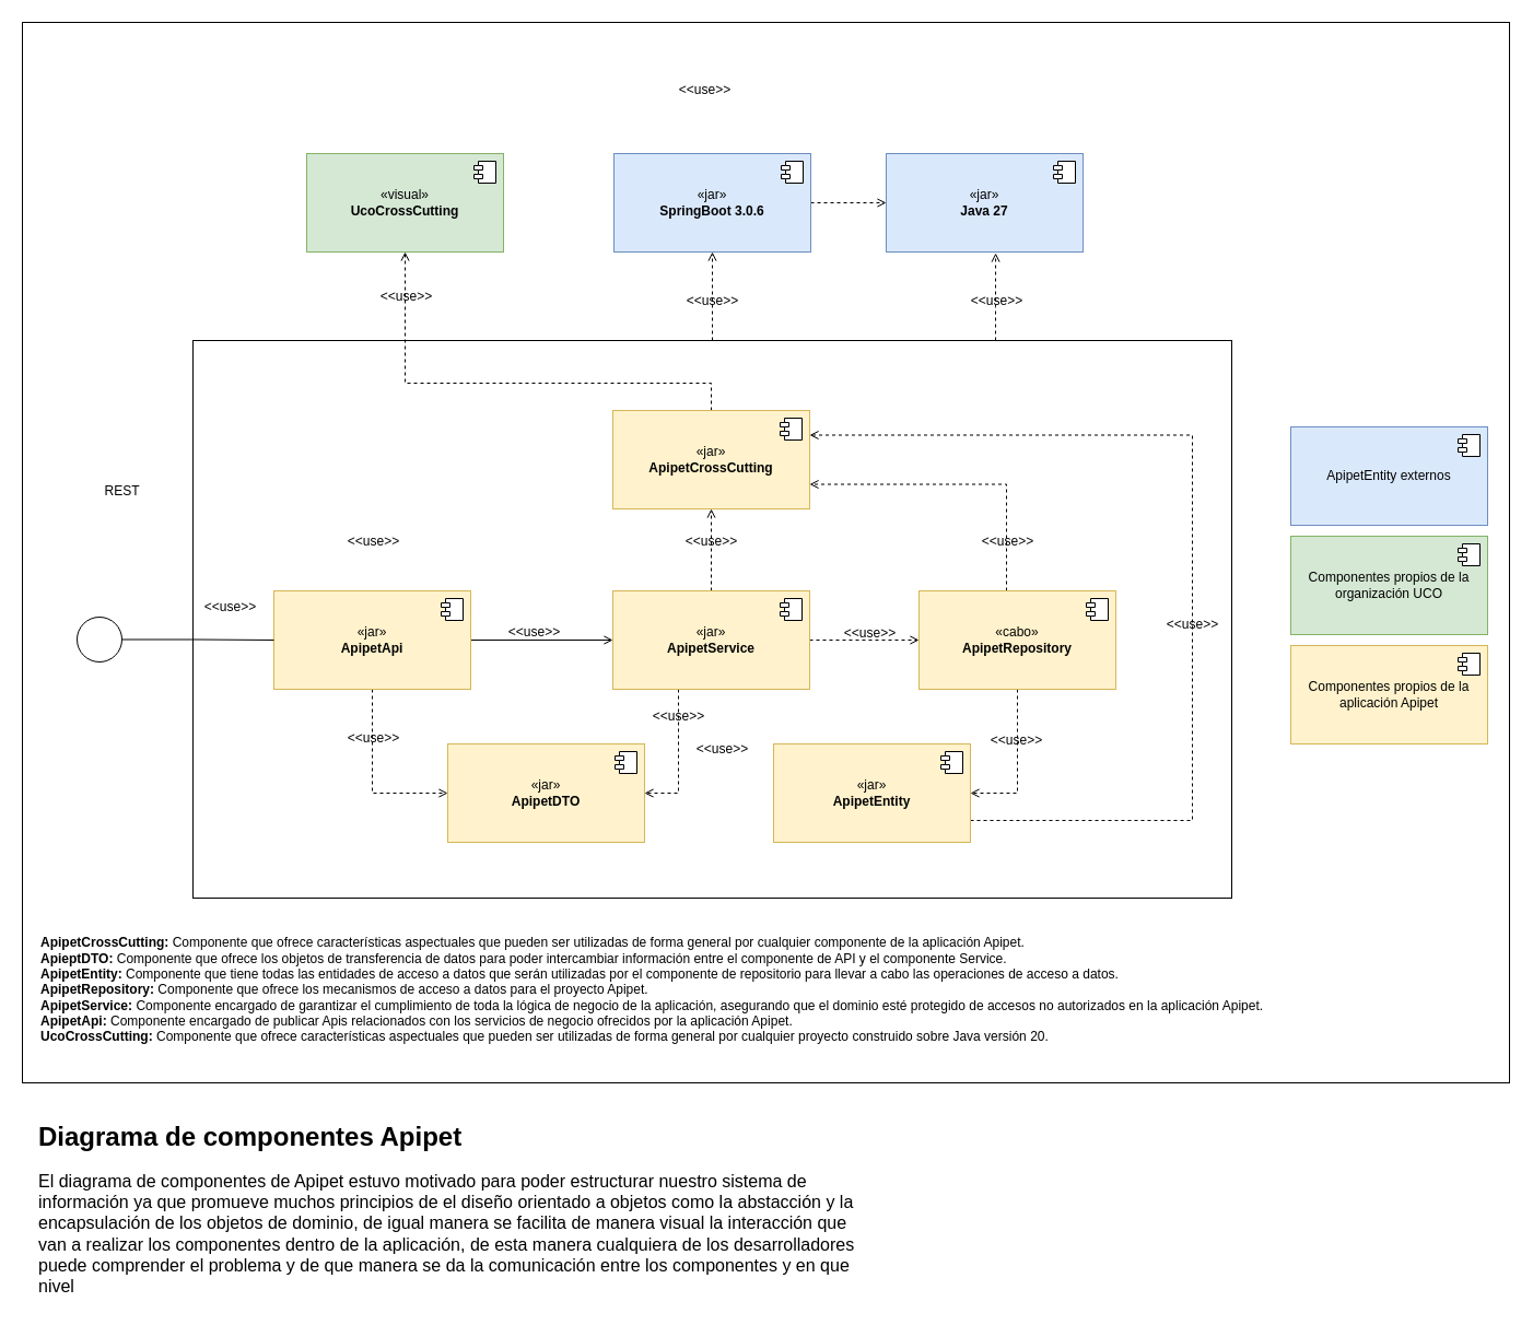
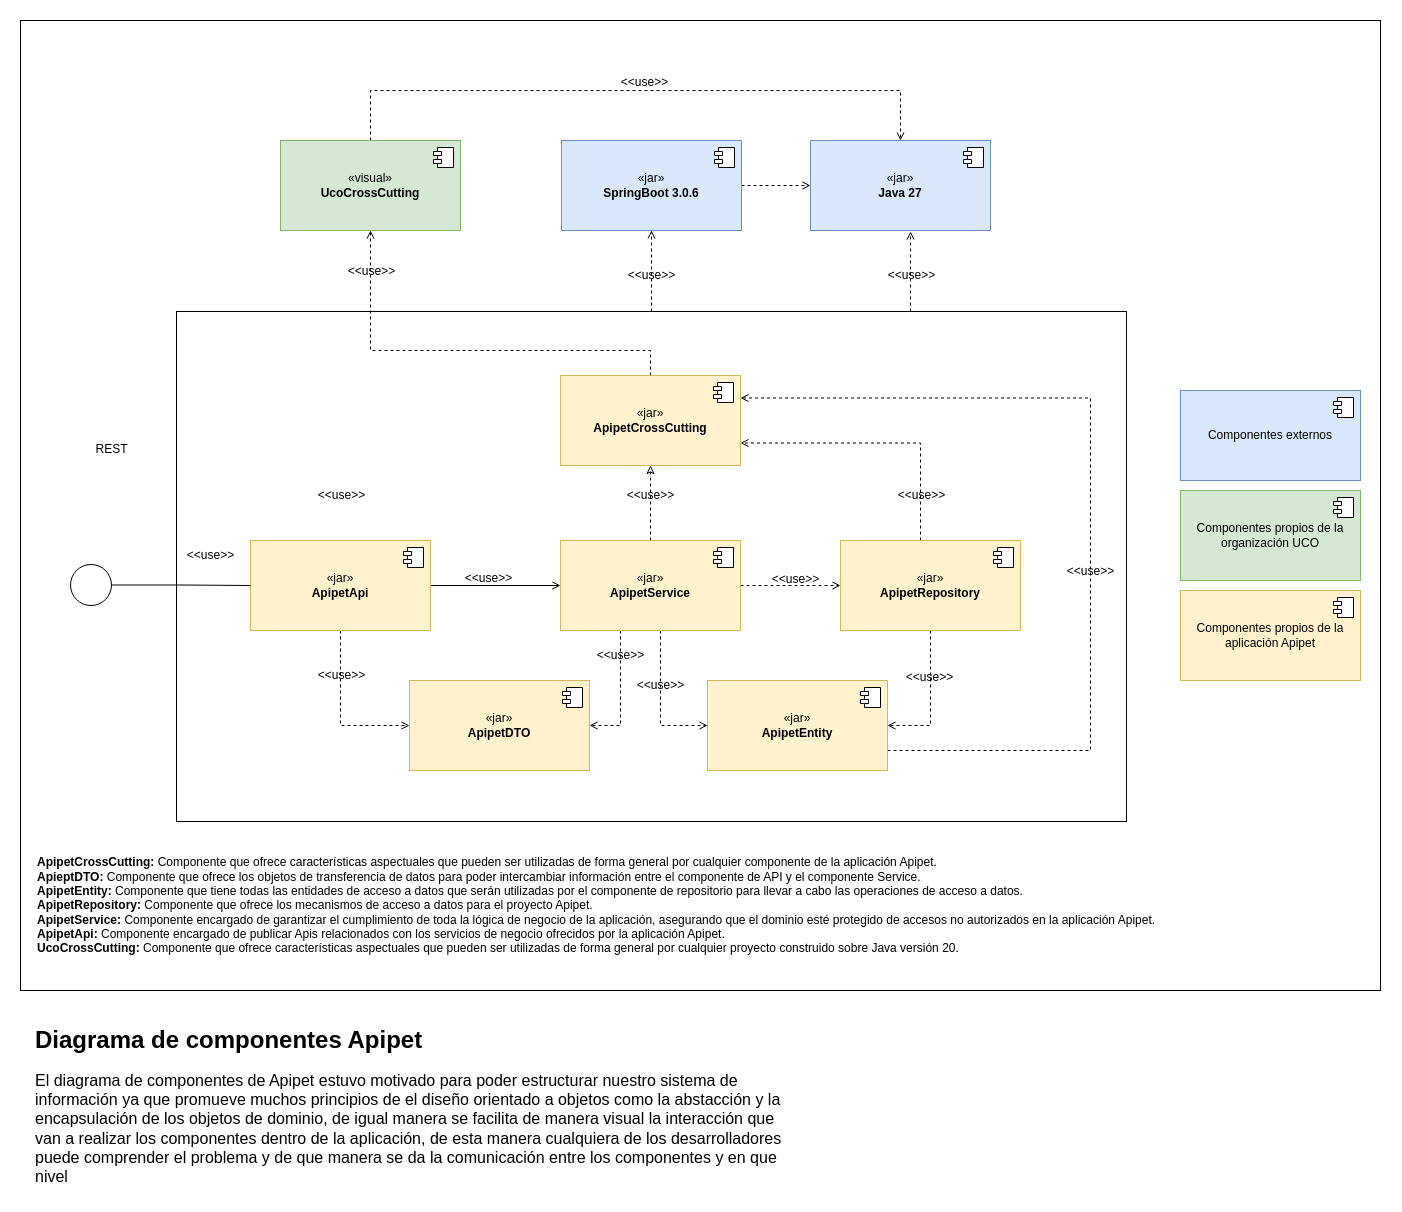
+ <mxCell id="45" style="edgeStyle=orthogonalEdgeStyle;rounded=0;orthogonalLoop=1;jettySize=auto;html=1;entryX=0.5;entryY=0;entryDx=0;entryDy=0;dashed=1;endArrow=open;endFill=0;" edge="1" parent="1" source="46" target="27"><mxGeometry relative="1" as="geometry"><Array as="points"><mxPoint x="370" y="90" /><mxPoint x="900" y="90" /></Array></mxGeometry></mxCell>
- <mxCell id="54" value="ApipetEntity externos" style="html=1;dropTarget=0;whiteSpace=wrap;fillColor=#dae8fc;strokeColor=#6c8ebf;" vertex="1" parent="1"><mxGeometry x="1180" y="390" width="180" height="90" as="geometry" /></mxCell>
+ <mxCell id="54" value="Componentes externos" style="html=1;dropTarget=0;whiteSpace=wrap;fillColor=#dae8fc;strokeColor=#6c8ebf;" vertex="1" parent="1"><mxGeometry x="1180" y="390" width="180" height="90" as="geometry" /></mxCell>
- <mxCell id="15" style="edgeStyle=orthogonalEdgeStyle;rounded=0;orthogonalLoop=1;jettySize=auto;html=1;entryX=0.5;entryY=1;entryDx=0;entryDy=0;endArrow=open;endFill=0;dashed=1;" edge="1" parent="1" source="16" target="6"><mxGeometry relative="1" as="geometry" /></mxCell>
+ <mxCell id="15" style="edgeStyle=orthogonalEdgeStyle;rounded=0;orthogonalLoop=1;jettySize=auto;html=1;entryX=0.5;entryY=1;entryDx=0;entryDy=0;endArrow=classic;endFill=0;dashed=1;" edge="1" parent="1" source="16" target="6"><mxGeometry relative="1" as="geometry" /></mxCell>
- <mxCell id="20" value="«cabo»&lt;br&gt;&lt;b&gt;ApipetRepository&lt;/b&gt;" style="html=1;dropTarget=0;whiteSpace=wrap;fillColor=#fff2cc;strokeColor=#d6b656;" vertex="1" parent="1"><mxGeometry x="840" y="540" width="180" height="90" as="geometry" /></mxCell>
+ <mxCell id="20" value="«jar»&lt;br&gt;&lt;b&gt;ApipetRepository&lt;/b&gt;" style="html=1;dropTarget=0;whiteSpace=wrap;fillColor=#fff2cc;strokeColor=#d6b656;" vertex="1" parent="1"><mxGeometry x="840" y="540" width="180" height="90" as="geometry" /></mxCell>
+ <mxCell id="14" style="edgeStyle=orthogonalEdgeStyle;rounded=0;orthogonalLoop=1;jettySize=auto;html=1;entryX=0;entryY=0.5;entryDx=0;entryDy=0;endArrow=open;endFill=0;dashed=1;" edge="1" parent="1" source="16" target="23"><mxGeometry relative="1" as="geometry"><Array as="points"><mxPoint x="660" y="725" /></Array></mxGeometry></mxCell>
